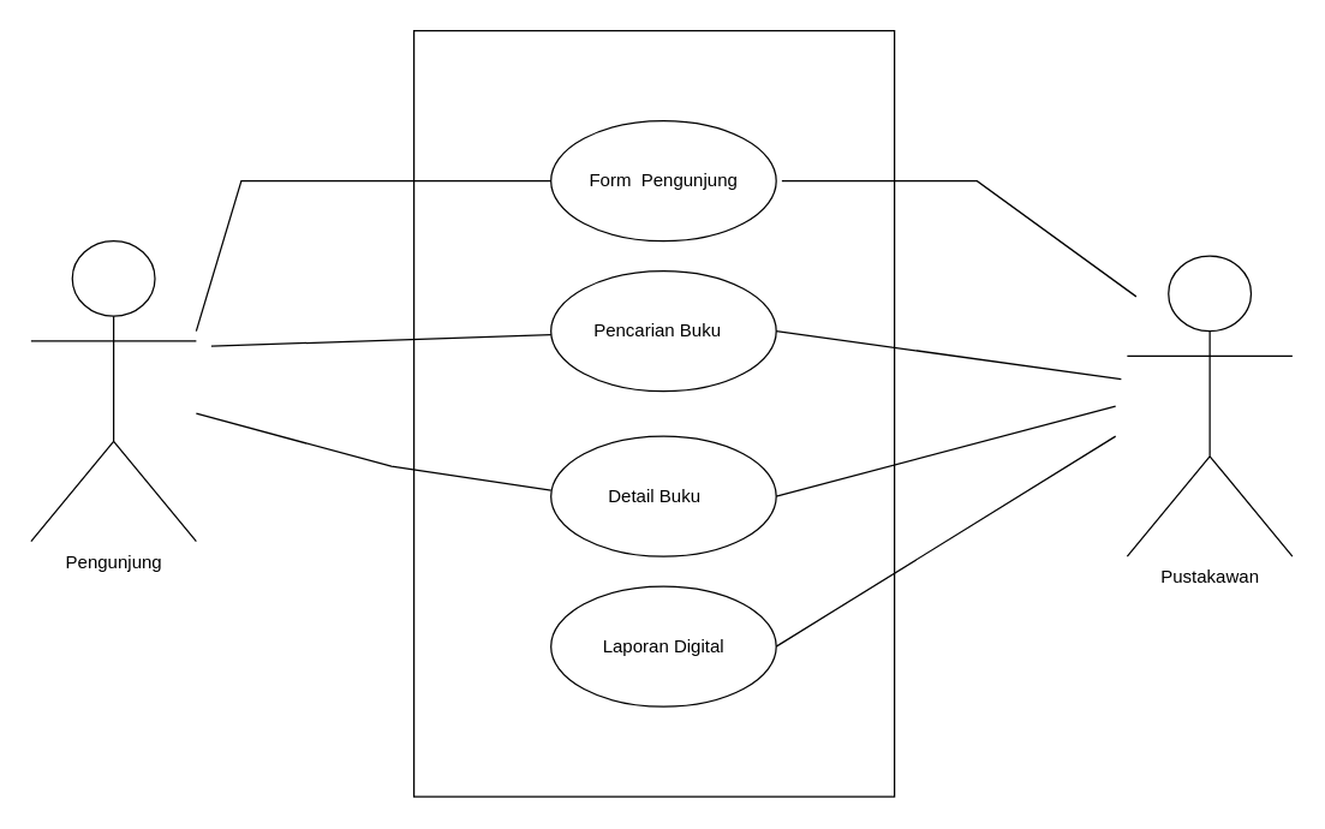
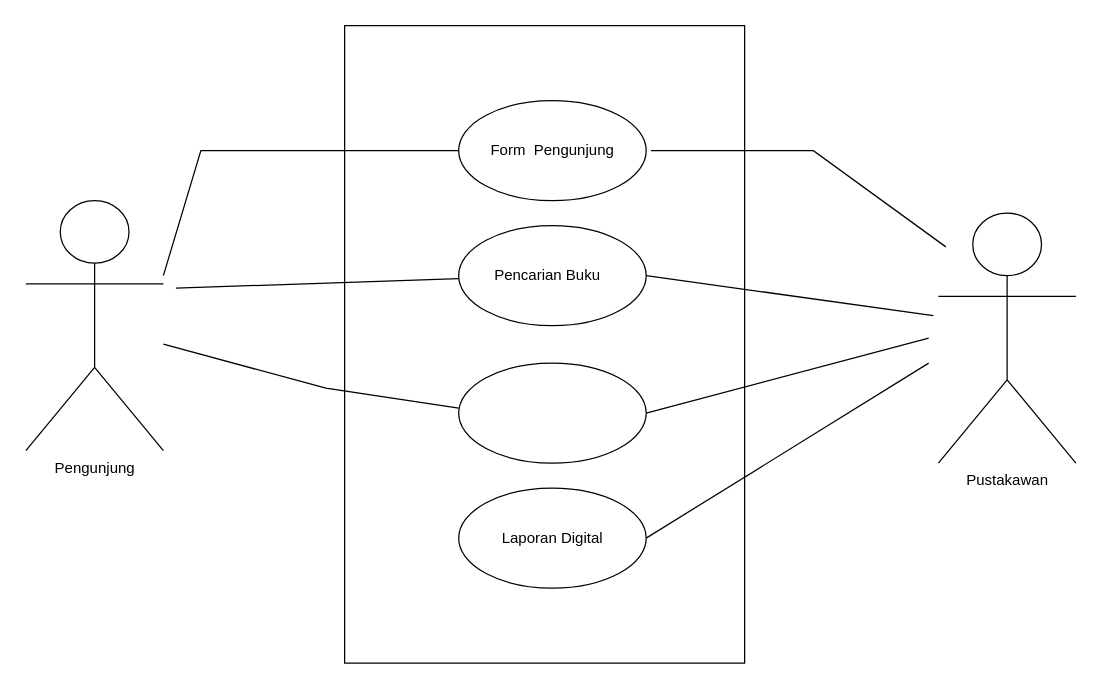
- <mxCell id="9" value="Detail Buku" style="text;strokeColor=none;align=center;fillColor=none;html=1;verticalAlign=middle;whiteSpace=wrap;rounded=0;" vertex="1" parent="1"><mxGeometry x="388" y="315" width="95" height="30" as="geometry" /></mxCell>
